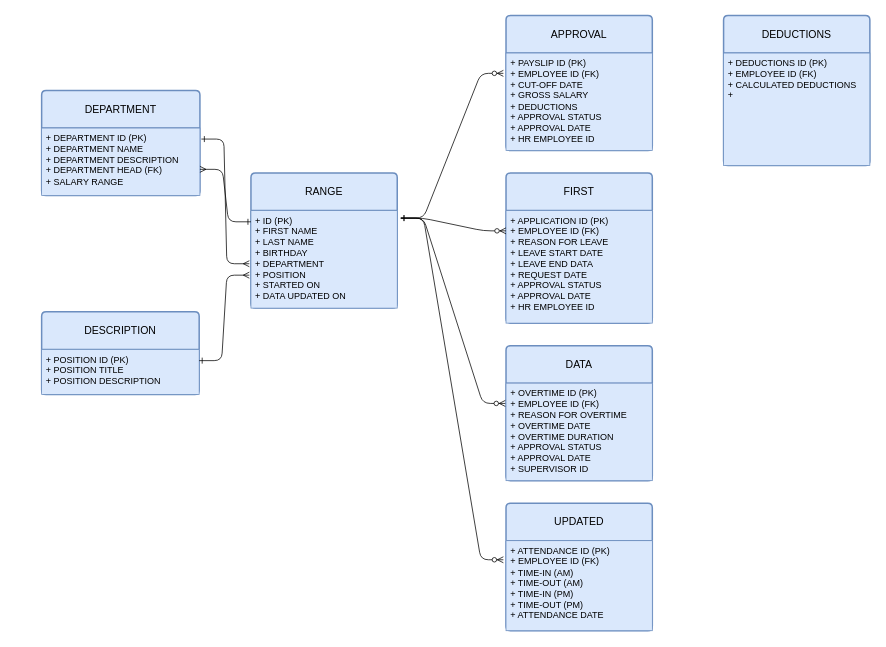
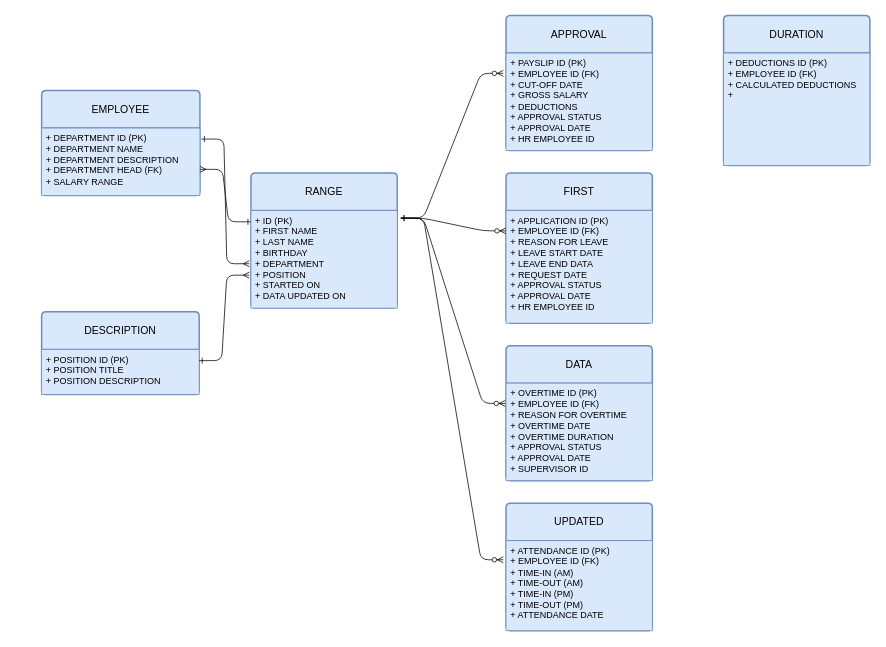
- <mxCell id="24" value="DEDUCTIONS" style="swimlane;childLayout=stackLayout;horizontal=1;startSize=50;horizontalStack=0;rounded=1;fontSize=14;fontStyle=0;strokeWidth=2;resizeParent=0;resizeLast=1;shadow=0;dashed=0;align=center;arcSize=4;whiteSpace=wrap;html=1;fillColor=#dae8fc;strokeColor=#6c8ebf;" vertex="1" parent="1"><mxGeometry x="964" y="20" width="195" height="200" as="geometry" /></mxCell>
+ <mxCell id="24" value="DURATION" style="swimlane;childLayout=stackLayout;horizontal=1;startSize=50;horizontalStack=0;rounded=1;fontSize=14;fontStyle=0;strokeWidth=2;resizeParent=0;resizeLast=1;shadow=0;dashed=0;align=center;arcSize=4;whiteSpace=wrap;html=1;fillColor=#dae8fc;strokeColor=#6c8ebf;" vertex="1" parent="1"><mxGeometry x="964" y="20" width="195" height="200" as="geometry" /></mxCell>
- <mxCell id="15" value="DEPARTMENT" style="swimlane;childLayout=stackLayout;horizontal=1;startSize=50;horizontalStack=0;rounded=1;fontSize=14;fontStyle=0;strokeWidth=2;resizeParent=0;resizeLast=1;shadow=0;dashed=0;align=center;arcSize=4;whiteSpace=wrap;html=1;fillColor=#dae8fc;strokeColor=#6c8ebf;" parent="1" vertex="1"><mxGeometry x="55" y="120" width="211" height="140" as="geometry" /></mxCell>
+ <mxCell id="15" value="EMPLOYEE" style="swimlane;childLayout=stackLayout;horizontal=1;startSize=50;horizontalStack=0;rounded=1;fontSize=14;fontStyle=0;strokeWidth=2;resizeParent=0;resizeLast=1;shadow=0;dashed=0;align=center;arcSize=4;whiteSpace=wrap;html=1;fillColor=#dae8fc;strokeColor=#6c8ebf;" parent="1" vertex="1"><mxGeometry x="55" y="120" width="211" height="140" as="geometry" /></mxCell>
